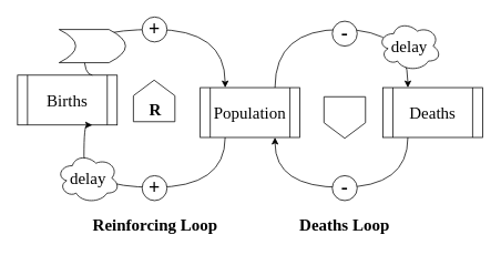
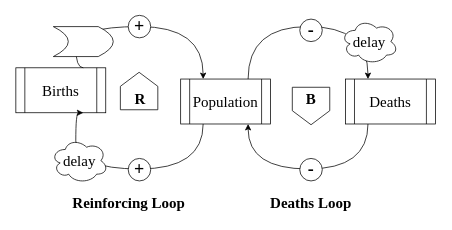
+ <mxCell id="18" value="&lt;b&gt;B&lt;/b&gt;" style="text;html=1;strokeColor=none;fillColor=none;align=center;verticalAlign=middle;whiteSpace=wrap;rounded=0;fontSize=20;fontFamily=Architects Daughter;" vertex="1" parent="1"><mxGeometry x="389" y="116" width="50" height="30" as="geometry" /></mxCell>
- <mxCell id="19" value="&lt;b&gt;Reinforcing Loop&lt;/b&gt;" style="text;html=1;strokeColor=none;fillColor=none;align=center;verticalAlign=middle;whiteSpace=wrap;rounded=0;fontSize=20;fontFamily=Architects Daughter;" vertex="1" parent="1"><mxGeometry x="95.5" y="255" width="180" height="30" as="geometry" /></mxCell>
+ <mxCell id="19" value="&lt;b&gt;Reinforcing Loop&lt;/b&gt;" style="text;html=1;strokeColor=none;fillColor=none;align=center;verticalAlign=middle;whiteSpace=wrap;rounded=0;fontSize=20;fontFamily=Architects Daughter;" vertex="1" parent="1"><mxGeometry x="80.5" y="255" width="180" height="30" as="geometry" /></mxCell>
